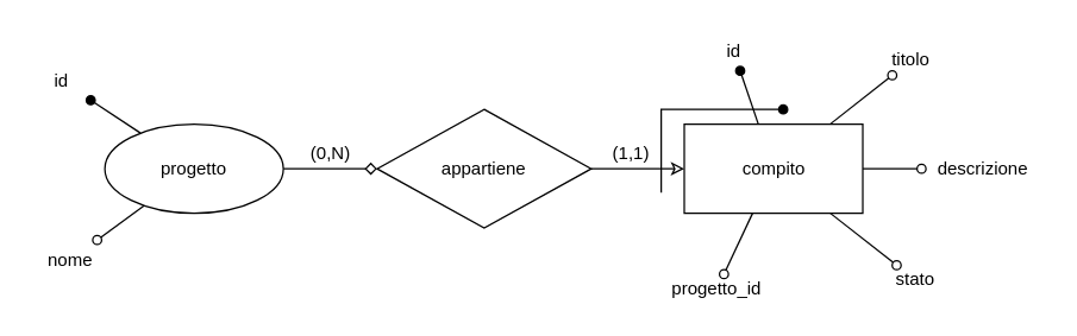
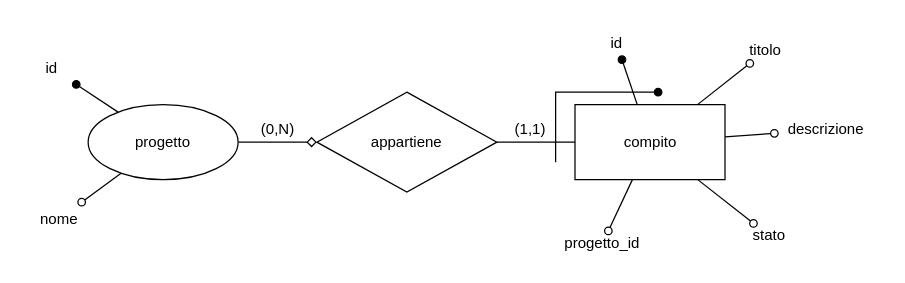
- <mxCell id="12" style="edgeStyle=orthogonalEdgeStyle;rounded=0;orthogonalLoop=1;jettySize=auto;html=1;endArrow=classic;endFill=0;" edge="1" parent="1" source="13" target="11"><mxGeometry relative="1" as="geometry" /></mxCell>
+ <mxCell id="12" style="edgeStyle=orthogonalEdgeStyle;rounded=0;orthogonalLoop=1;jettySize=auto;html=1;endArrow=none;endFill=0;" edge="1" parent="1" source="13" target="11"><mxGeometry relative="1" as="geometry" /></mxCell>
- <mxCell id="18" value="descrizione" style="text;html=1;strokeColor=none;fillColor=none;align=center;verticalAlign=middle;whiteSpace=wrap;rounded=0;" vertex="1" parent="1"><mxGeometry x="619" y="103" width="83" height="20" as="geometry" /></mxCell>
+ <mxCell id="18" value="descrizione" style="text;html=1;strokeColor=none;fillColor=none;align=center;verticalAlign=middle;whiteSpace=wrap;rounded=0;" vertex="1" parent="1"><mxGeometry x="619" y="93" width="83" height="20" as="geometry" /></mxCell>
